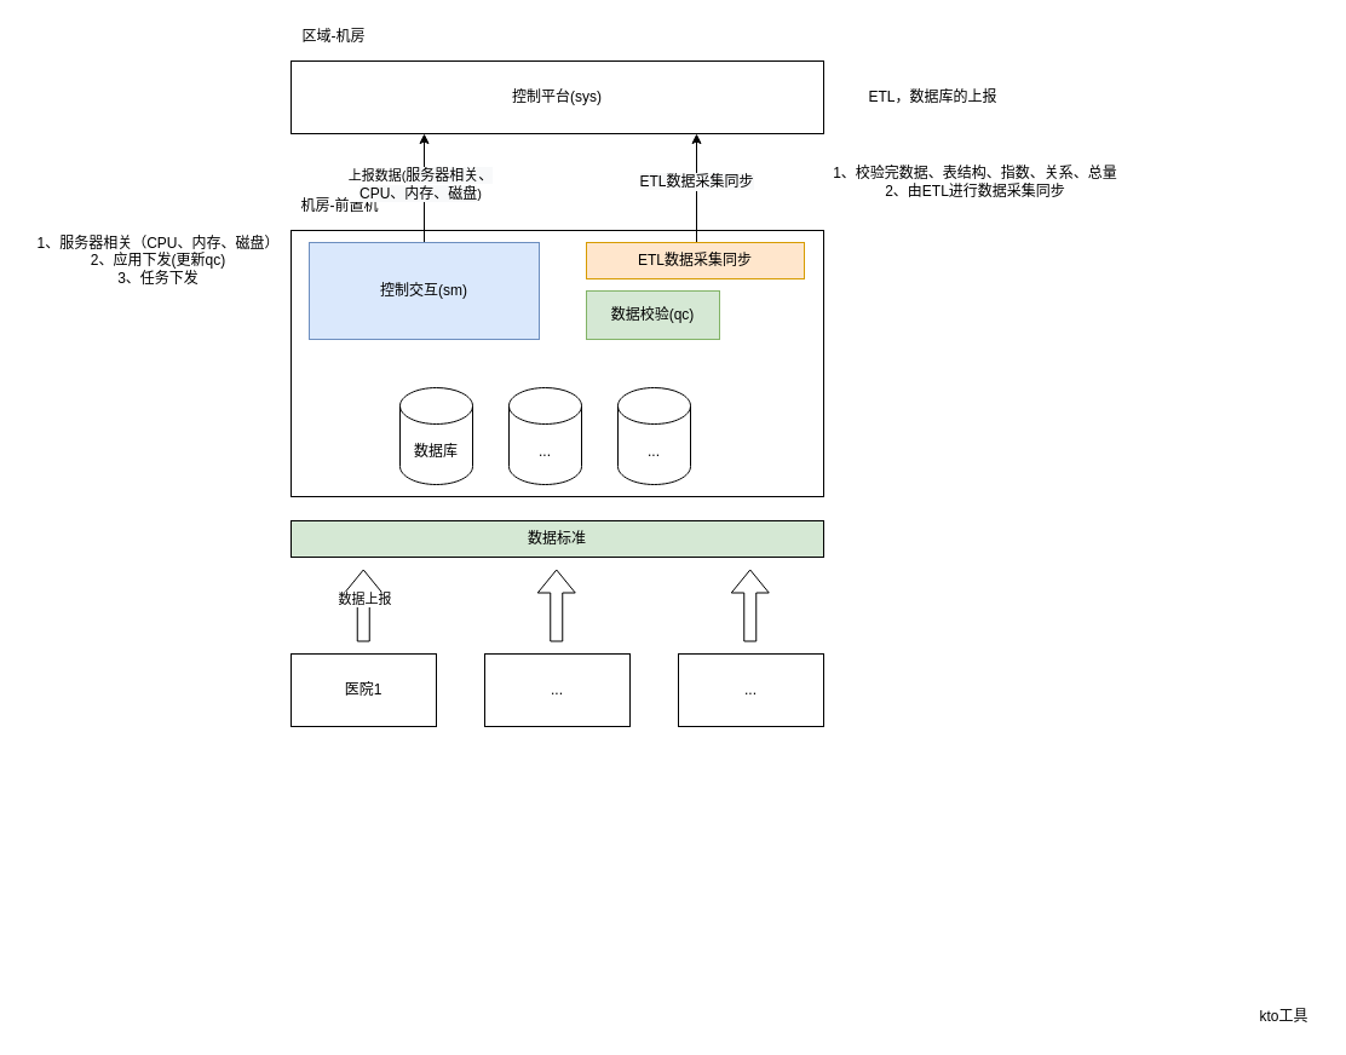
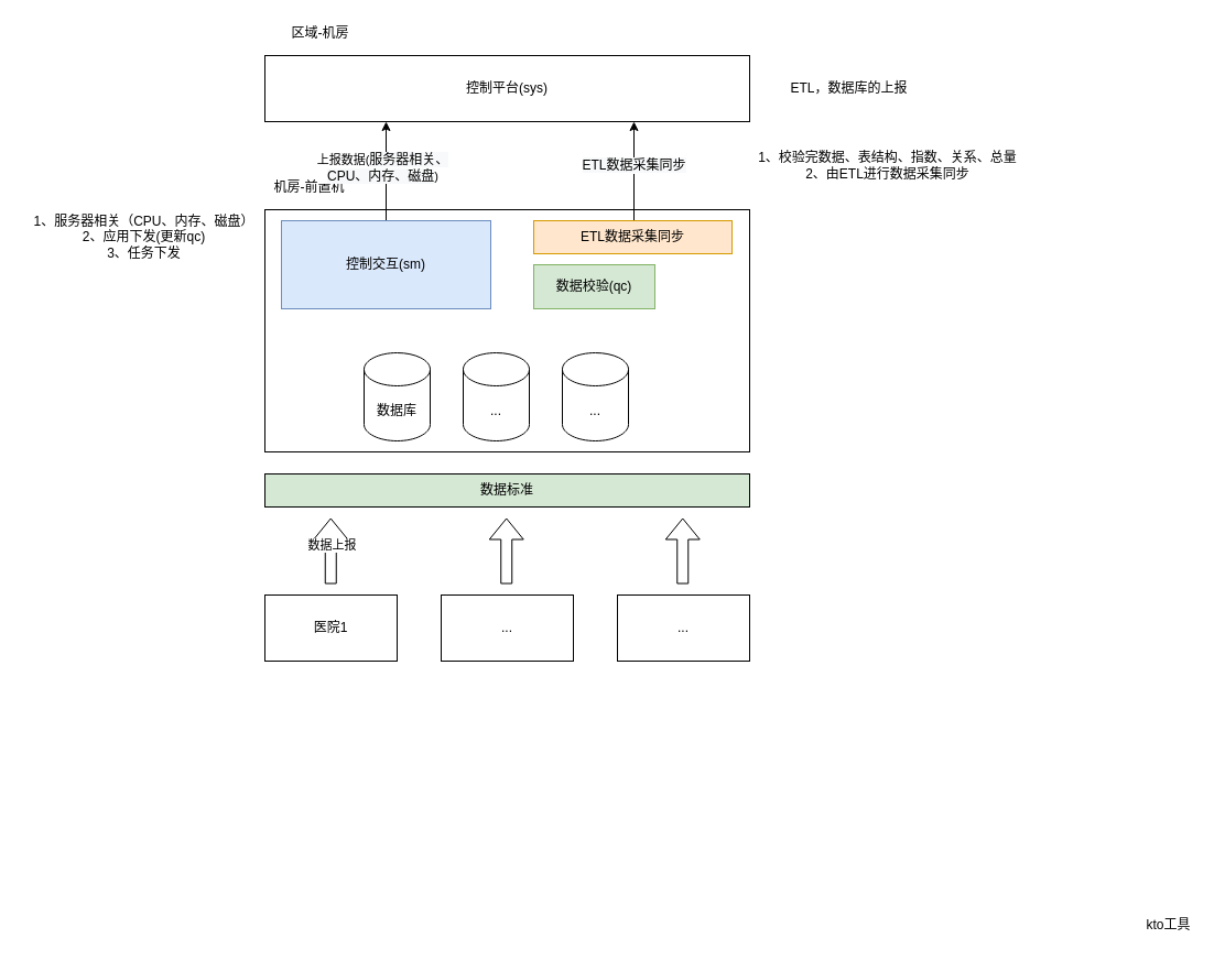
- <mxCell id="25" value="区域-机房" style="text;html=1;align=center;verticalAlign=middle;resizable=0;points=[];autosize=1;" parent="1" vertex="1"><mxGeometry x="240" y="20" width="70" height="20" as="geometry" /></mxCell>
+ <mxCell id="25" value="区域-机房" style="text;html=1;align=center;verticalAlign=middle;resizable=0;points=[];autosize=1;" parent="1" vertex="1"><mxGeometry x="255" y="20" width="70" height="20" as="geometry" /></mxCell>
